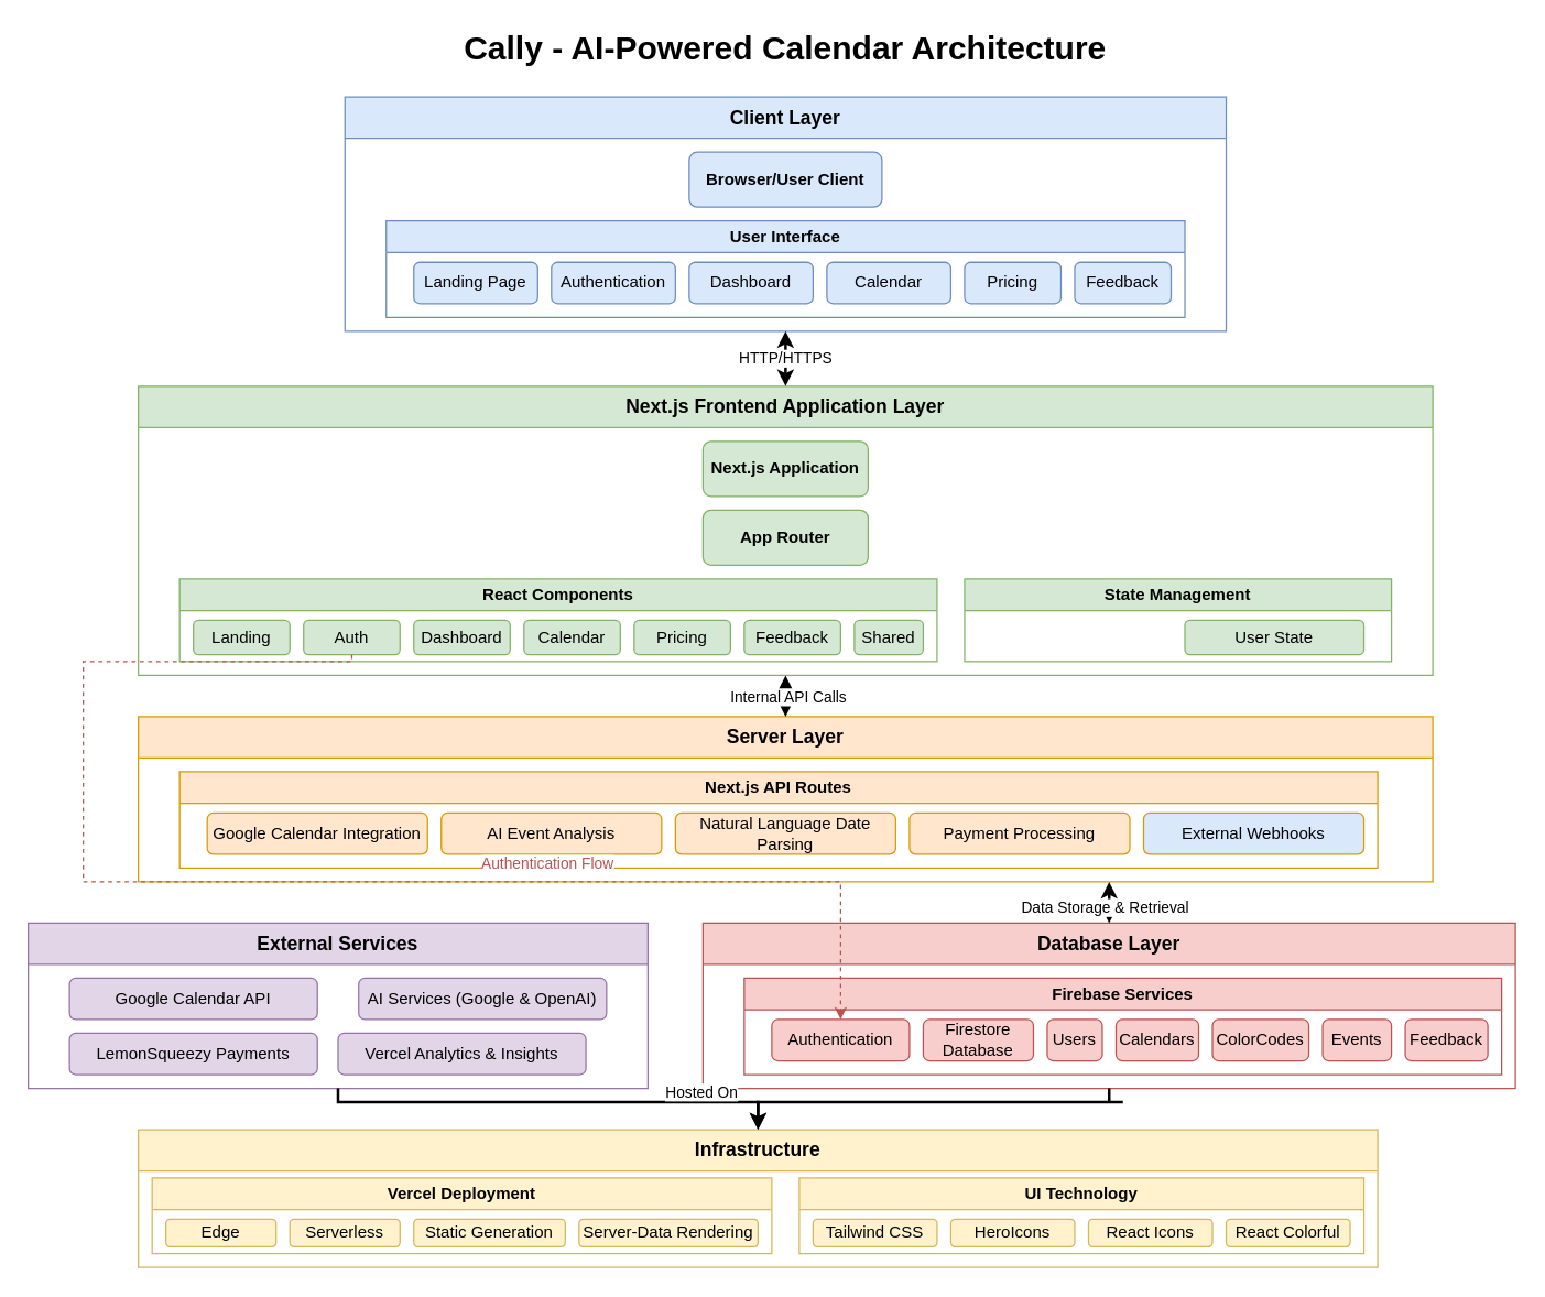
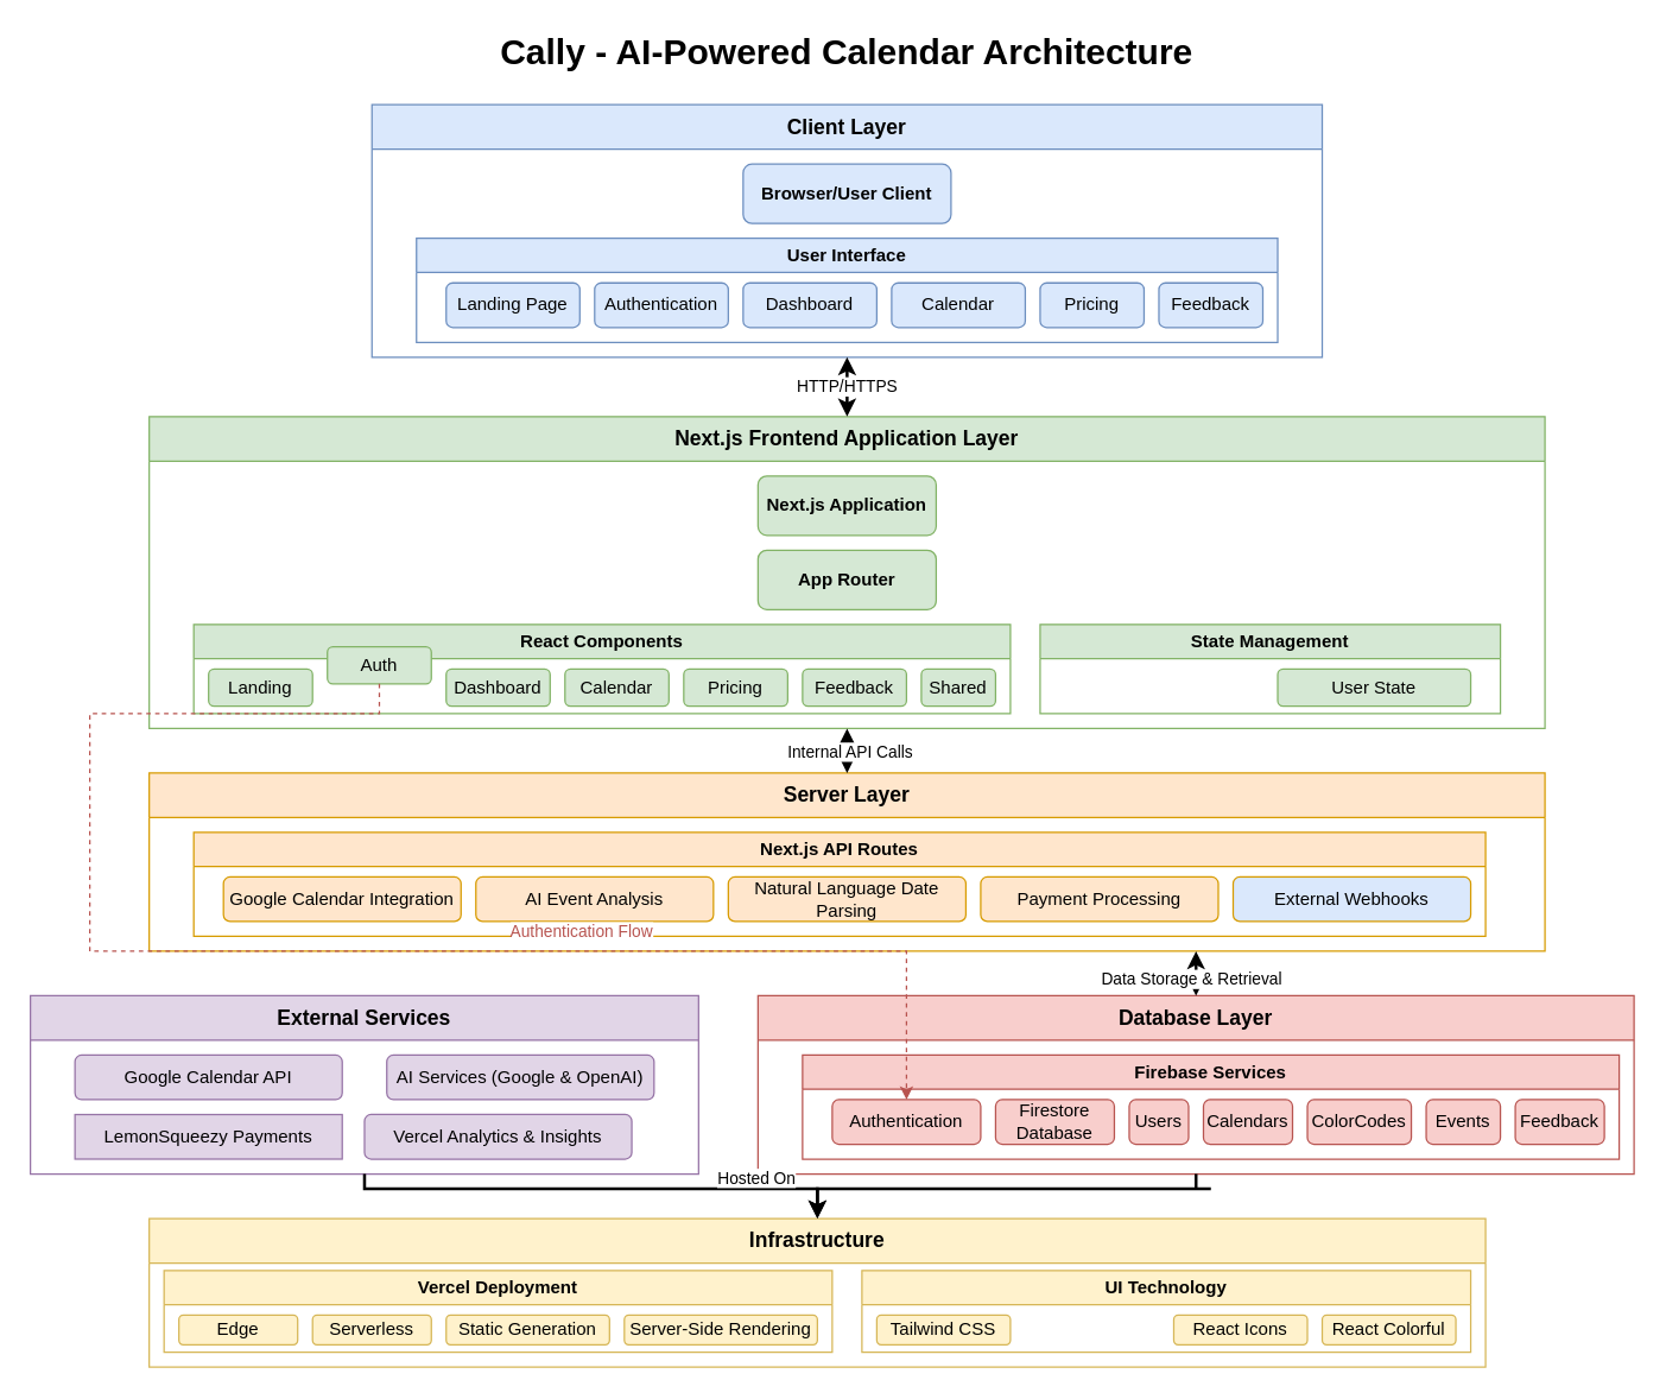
- <mxCell id="17" value="Auth" style="rounded=1;whiteSpace=wrap;html=1;fillColor=#d5e8d4;strokeColor=#82b366;" parent="15" vertex="1"><mxGeometry x="90" y="30" width="70" height="25" as="geometry" /></mxCell>
+ <mxCell id="17" value="Auth" style="rounded=1;whiteSpace=wrap;html=1;fillColor=#d5e8d4;strokeColor=#82b366;" parent="15" vertex="1"><mxGeometry x="90" y="15" width="70" height="25" as="geometry" /></mxCell>
- <mxCell id="35" value="LemonSqueezy Payments" style="rounded=1;whiteSpace=wrap;html=1;fillColor=#e1d5e7;strokeColor=#9673a6;" parent="32" vertex="1"><mxGeometry x="30" y="80" width="180" height="30" as="geometry" /></mxCell>
+ <mxCell id="35" value="LemonSqueezy Payments" style="whiteSpace=wrap;html=1;fillColor=#e1d5e7;strokeColor=#9673a6;rounded=0;" parent="32" vertex="1"><mxGeometry x="30" y="80" width="180" height="30" as="geometry" /></mxCell>
- <mxCell id="51" value="Server-Data Rendering" style="rounded=1;whiteSpace=wrap;html=1;fillColor=#fff2cc;strokeColor=#d6b656;" parent="47" vertex="1"><mxGeometry x="310" y="30" width="130" height="20" as="geometry" /></mxCell>
+ <mxCell id="51" value="Server-Side Rendering" style="rounded=1;whiteSpace=wrap;html=1;fillColor=#fff2cc;strokeColor=#d6b656;" parent="47" vertex="1"><mxGeometry x="310" y="30" width="130" height="20" as="geometry" /></mxCell>
- <mxCell id="54" value="HeroIcons" style="rounded=1;whiteSpace=wrap;html=1;fillColor=#fff2cc;strokeColor=#d6b656;" parent="52" vertex="1"><mxGeometry x="110" y="30" width="90" height="20" as="geometry" /></mxCell>
